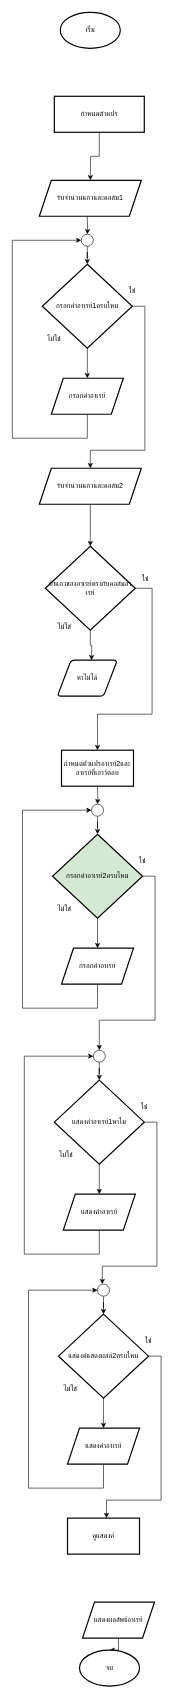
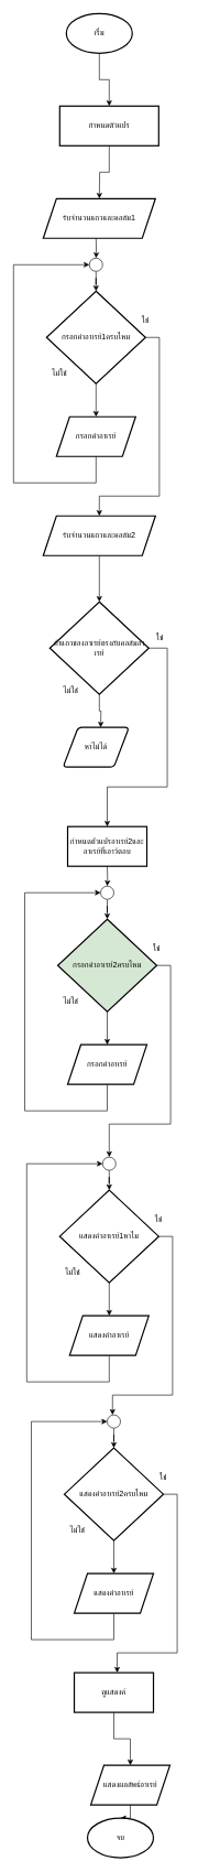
+ <mxCell id="2" value="" style="edgeStyle=orthogonalEdgeStyle;rounded=0;orthogonalLoop=1;jettySize=auto;html=1;" edge="1" parent="1" source="3" target="5"><mxGeometry relative="1" as="geometry" /></mxCell>
- <mxCell id="49" value="แสดงค่แสดงผลล์2ครบไหม" style="rhombus;whiteSpace=wrap;html=1;strokeWidth=2;" vertex="1" parent="1"><mxGeometry x="97.03" y="2190" width="150" height="140" as="geometry" /></mxCell>
+ <mxCell id="49" value="แสดงค่าอาเรย์2ครบไหม" style="rhombus;whiteSpace=wrap;html=1;strokeWidth=2;" vertex="1" parent="1"><mxGeometry x="97.03" y="2190" width="150" height="140" as="geometry" /></mxCell>
+ <mxCell id="54" value="" style="edgeStyle=orthogonalEdgeStyle;rounded=0;orthogonalLoop=1;jettySize=auto;html=1;" edge="1" parent="1" source="55" target="57"><mxGeometry relative="1" as="geometry" /></mxCell>
